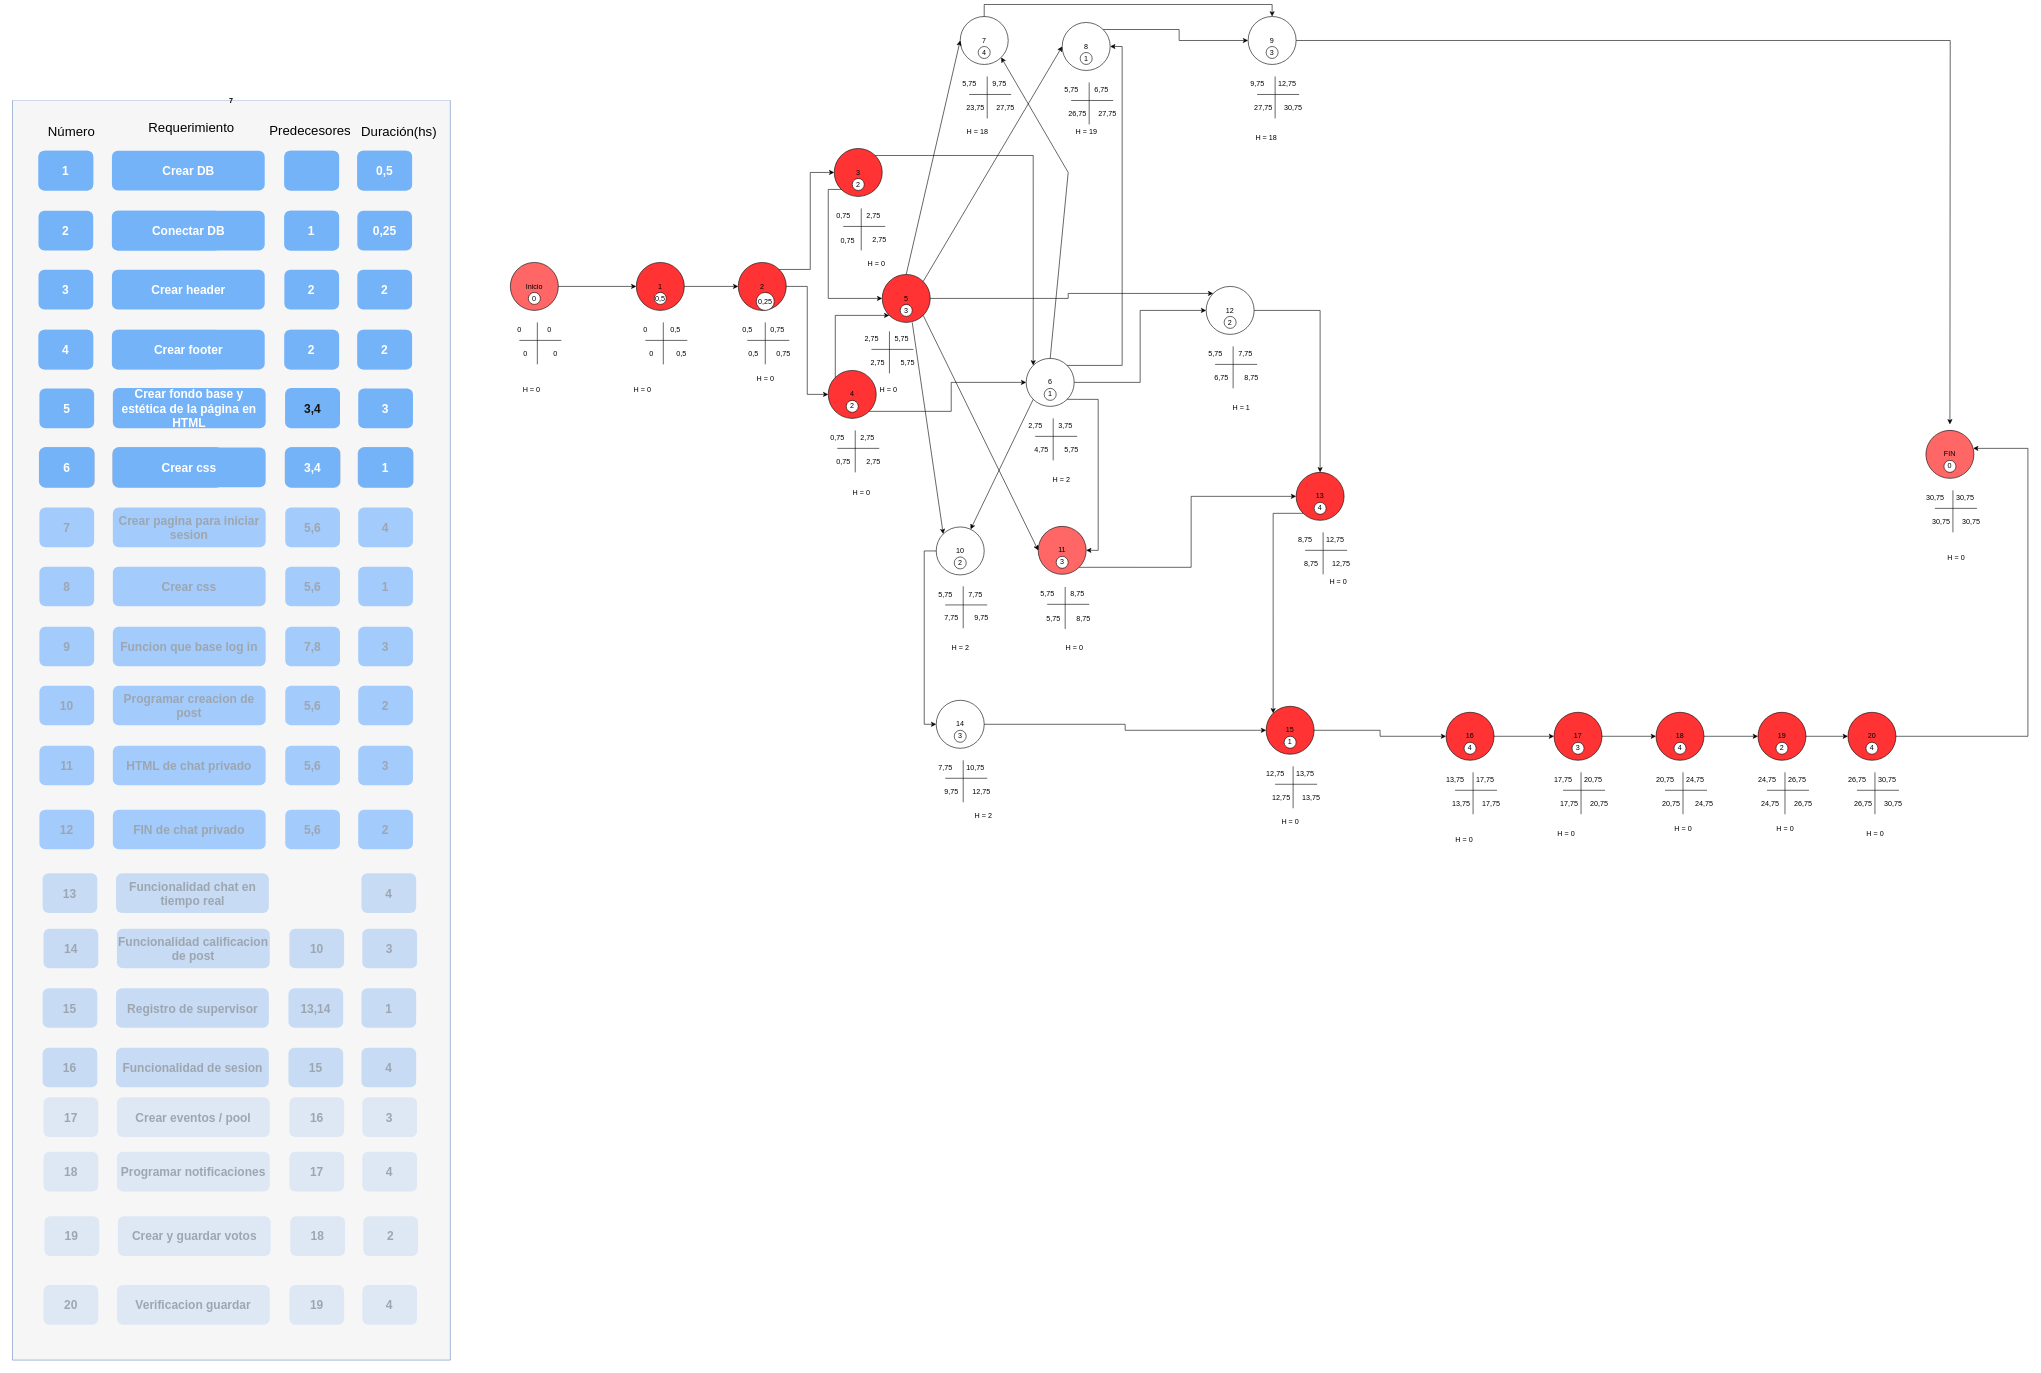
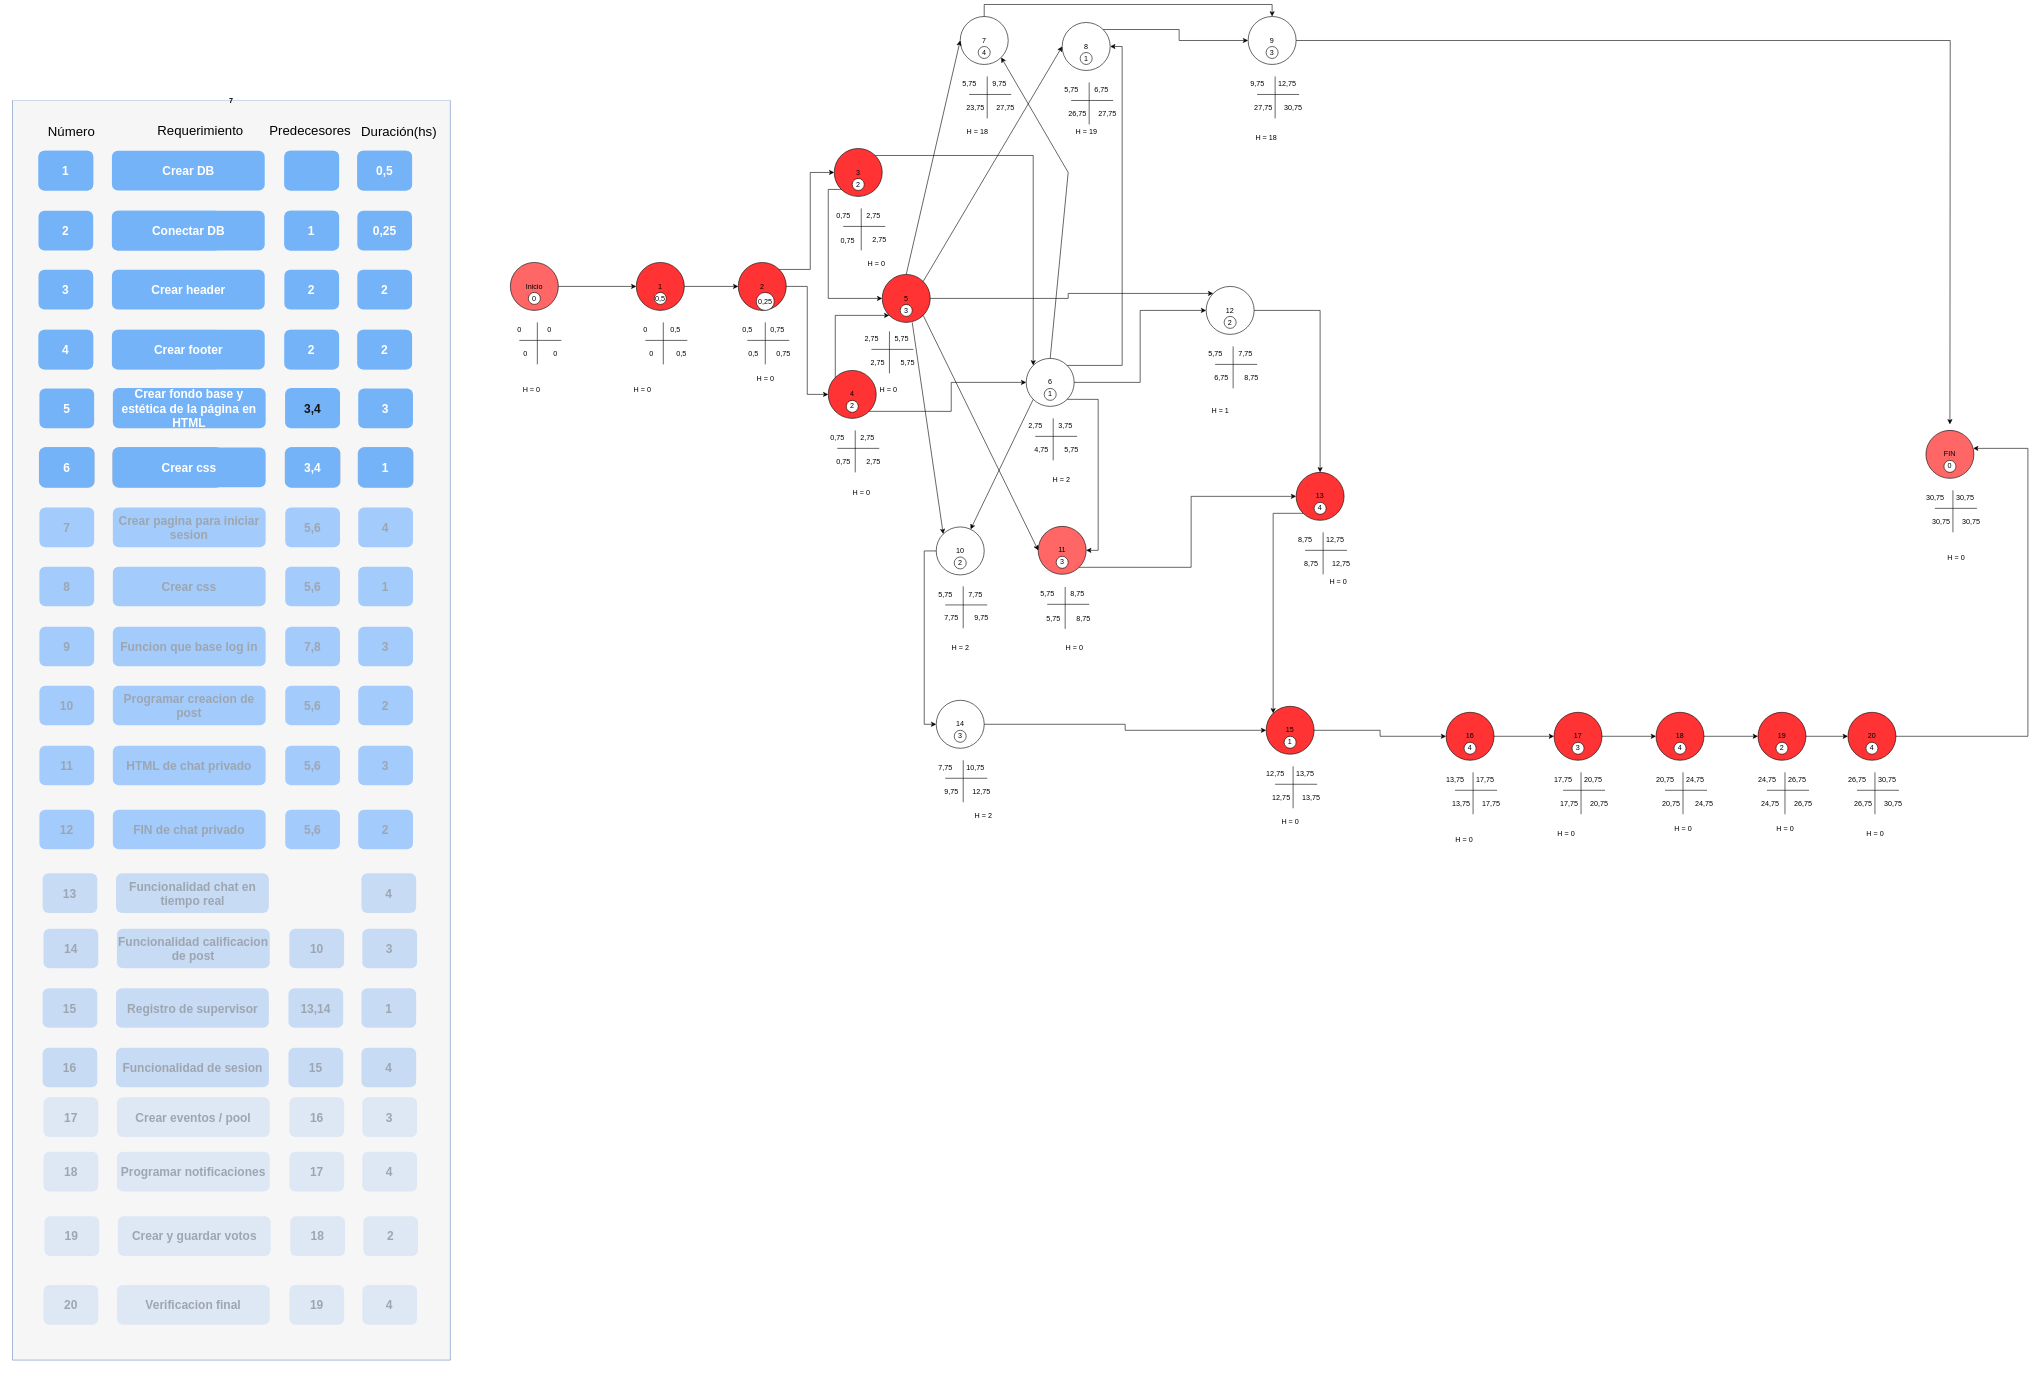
- <mxCell id="4" value="&lt;font style=&quot;font-size: 22px;&quot;&gt;Requerimiento&lt;/font&gt;" style="text;html=1;align=center;verticalAlign=middle;resizable=0;points=[];autosize=1;strokeColor=none;fillColor=none;" parent="3" vertex="1"><mxGeometry x="213.125" y="26.004" width="170" height="40" as="geometry" /></mxCell>
+ <mxCell id="4" value="&lt;font style=&quot;font-size: 22px;&quot;&gt;Requerimiento&lt;/font&gt;" style="text;html=1;align=center;verticalAlign=middle;resizable=0;points=[];autosize=1;strokeColor=none;fillColor=none;" parent="3" vertex="1"><mxGeometry x="228.125" y="31.004" width="170" height="40" as="geometry" /></mxCell>
- <mxCell id="338" value="H = 1&amp;nbsp;" style="text;html=1;align=center;verticalAlign=middle;resizable=0;points=[];autosize=1;strokeColor=none;fillColor=none;" vertex="1" parent="1"><mxGeometry x="2040" y="658" width="60" height="30" as="geometry" /></mxCell>
+ <mxCell id="338" value="H = 1&amp;nbsp;" style="text;html=1;align=center;verticalAlign=middle;resizable=0;points=[];autosize=1;strokeColor=none;fillColor=none;" vertex="1" parent="1"><mxGeometry x="2005" y="663" width="60" height="30" as="geometry" /></mxCell>
- <mxCell id="51" value="Verificacion guardar" style="rounded=1;whiteSpace=wrap;html=1;fillColor=#DEE7F4;strokeColor=none;gradientColor=none;fontSize=20;fontStyle=1;fontColor=#9da6b0;imageWidth=59;" parent="3" vertex="1"><mxGeometry x="174.135" y="1974.744" width="254.74" height="66.142" as="geometry" /></mxCell>
+ <mxCell id="51" value="Verificacion final" style="rounded=1;whiteSpace=wrap;html=1;fillColor=#DEE7F4;strokeColor=none;gradientColor=none;fontSize=20;fontStyle=1;fontColor=#9da6b0;imageWidth=59;" parent="3" vertex="1"><mxGeometry x="174.135" y="1974.744" width="254.74" height="66.142" as="geometry" /></mxCell>
